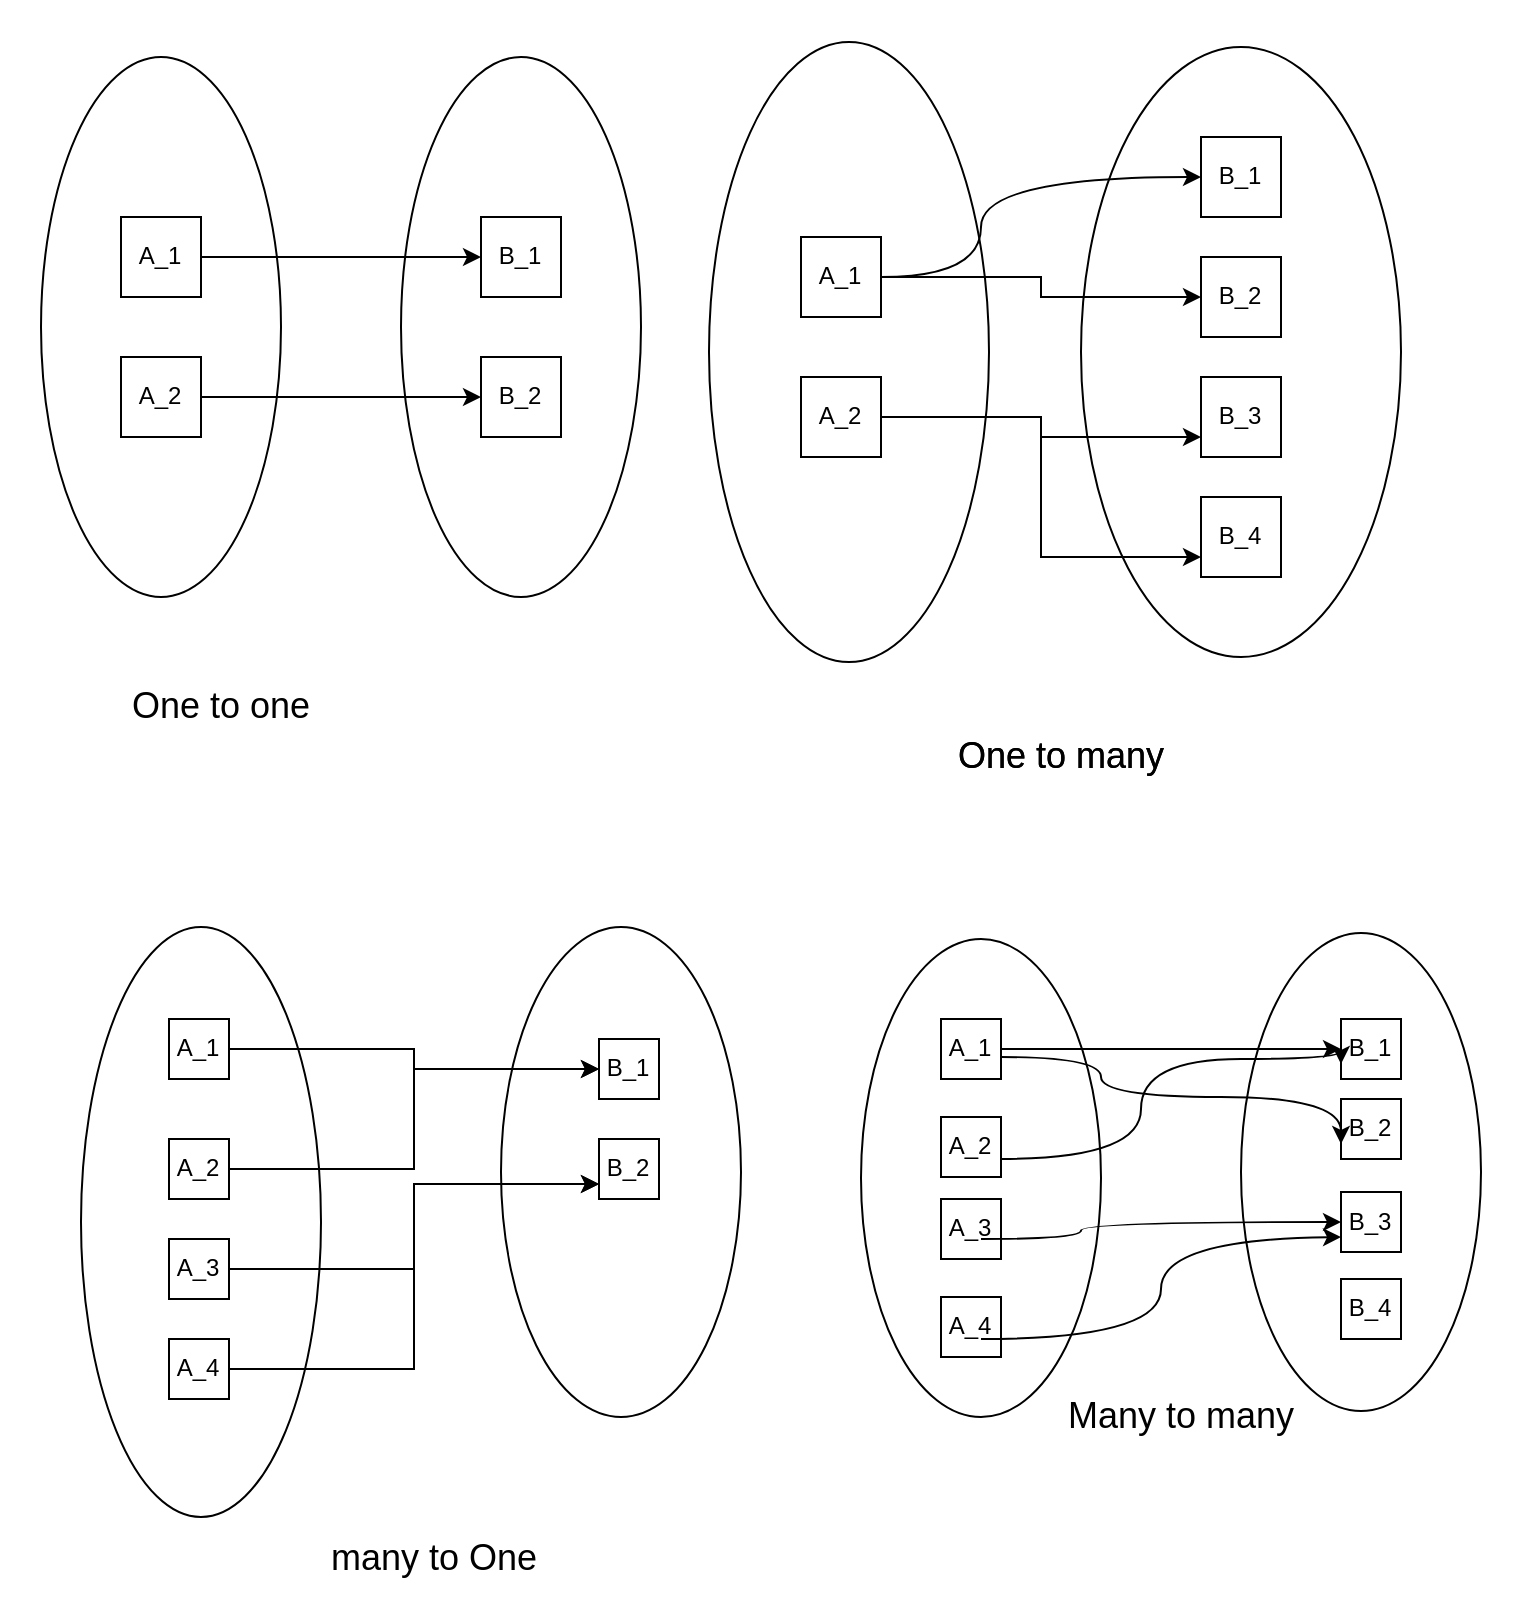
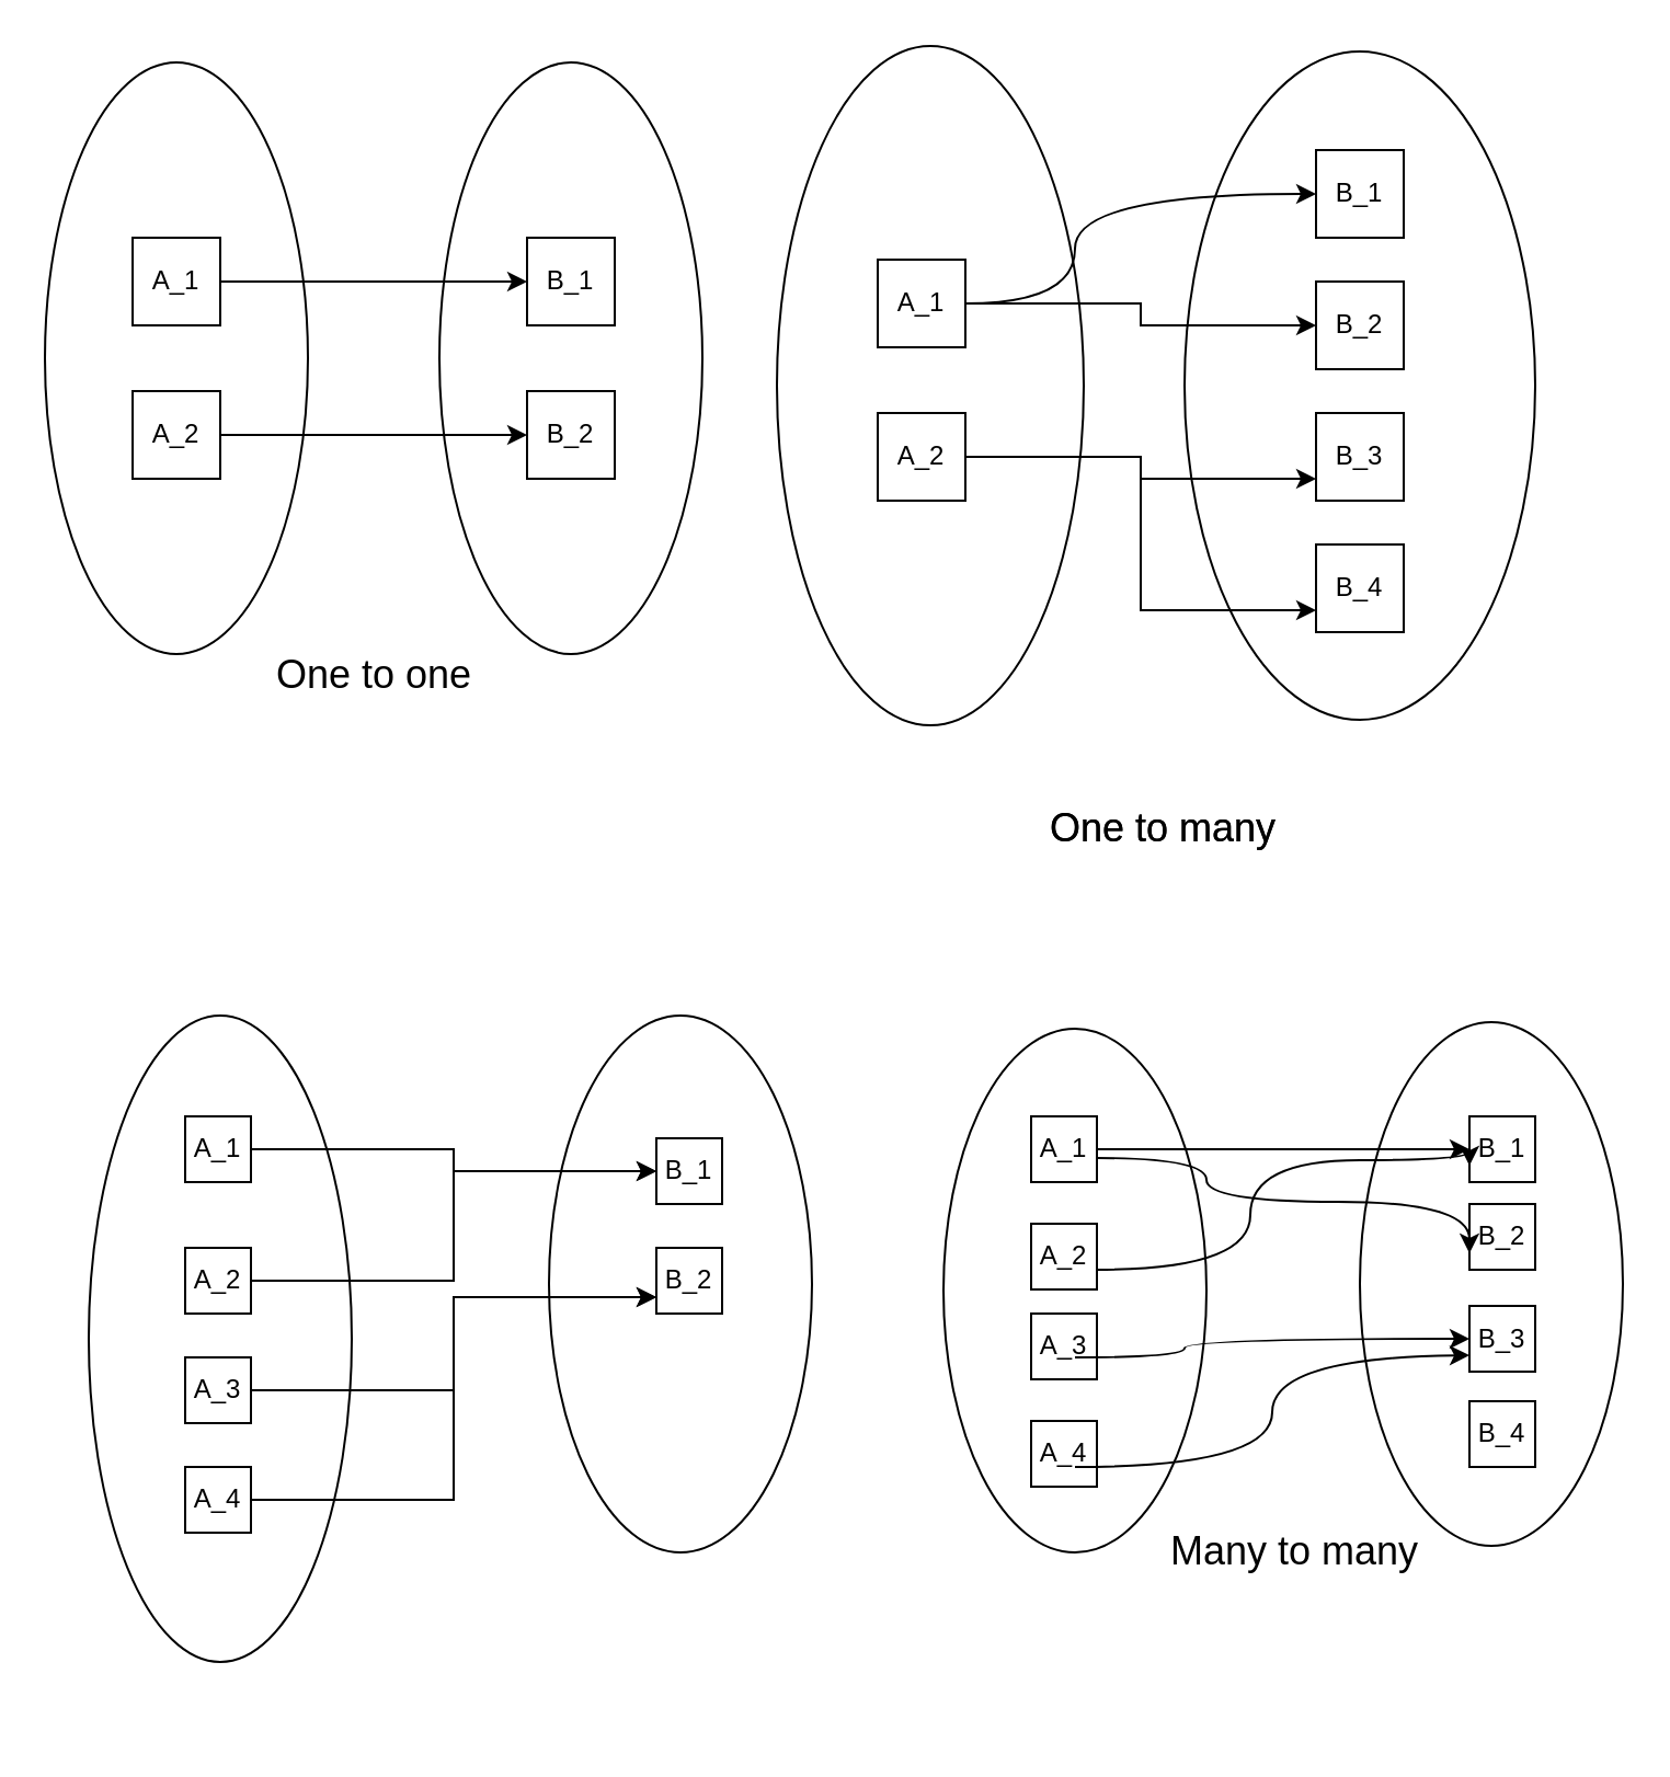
- <mxCell id="3" value="B_5&lt;br&gt;&lt;br&gt;&lt;br&gt;&lt;br&gt;B_2" style="ellipse;whiteSpace=wrap;html=1;" vertex="1" parent="1"><mxGeometry x="200" y="28" width="120" height="270" as="geometry" /></mxCell>
+ <mxCell id="3" value="B_1&lt;br&gt;&lt;br&gt;&lt;br&gt;&lt;br&gt;B_2" style="ellipse;whiteSpace=wrap;html=1;" vertex="1" parent="1"><mxGeometry x="200" y="28" width="120" height="270" as="geometry" /></mxCell>
- <mxCell id="10" value="&lt;font style=&quot;font-size: 18px&quot;&gt;One to one&lt;/font&gt;" style="text;html=1;align=center;verticalAlign=middle;resizable=0;points=[];autosize=1;strokeColor=none;fillColor=none;" vertex="1" parent="1"><mxGeometry x="60" y="343" width="100" height="20" as="geometry" /></mxCell>
+ <mxCell id="10" value="&lt;font style=&quot;font-size: 18px&quot;&gt;One to one&lt;/font&gt;" style="text;html=1;align=center;verticalAlign=middle;resizable=0;points=[];autosize=1;strokeColor=none;fillColor=none;" vertex="1" parent="1"><mxGeometry x="120" y="298" width="100" height="20" as="geometry" /></mxCell>
- <mxCell id="38" value="&lt;font style=&quot;font-size: 18px&quot;&gt;many to&amp;nbsp;&lt;/font&gt;&lt;span style=&quot;font-size: 18px&quot;&gt;One&amp;nbsp;&lt;/span&gt;" style="text;html=1;align=center;verticalAlign=middle;resizable=0;points=[];autosize=1;strokeColor=none;fillColor=none;" vertex="1" parent="1"><mxGeometry x="159" y="769" width="120" height="20" as="geometry" /></mxCell>
